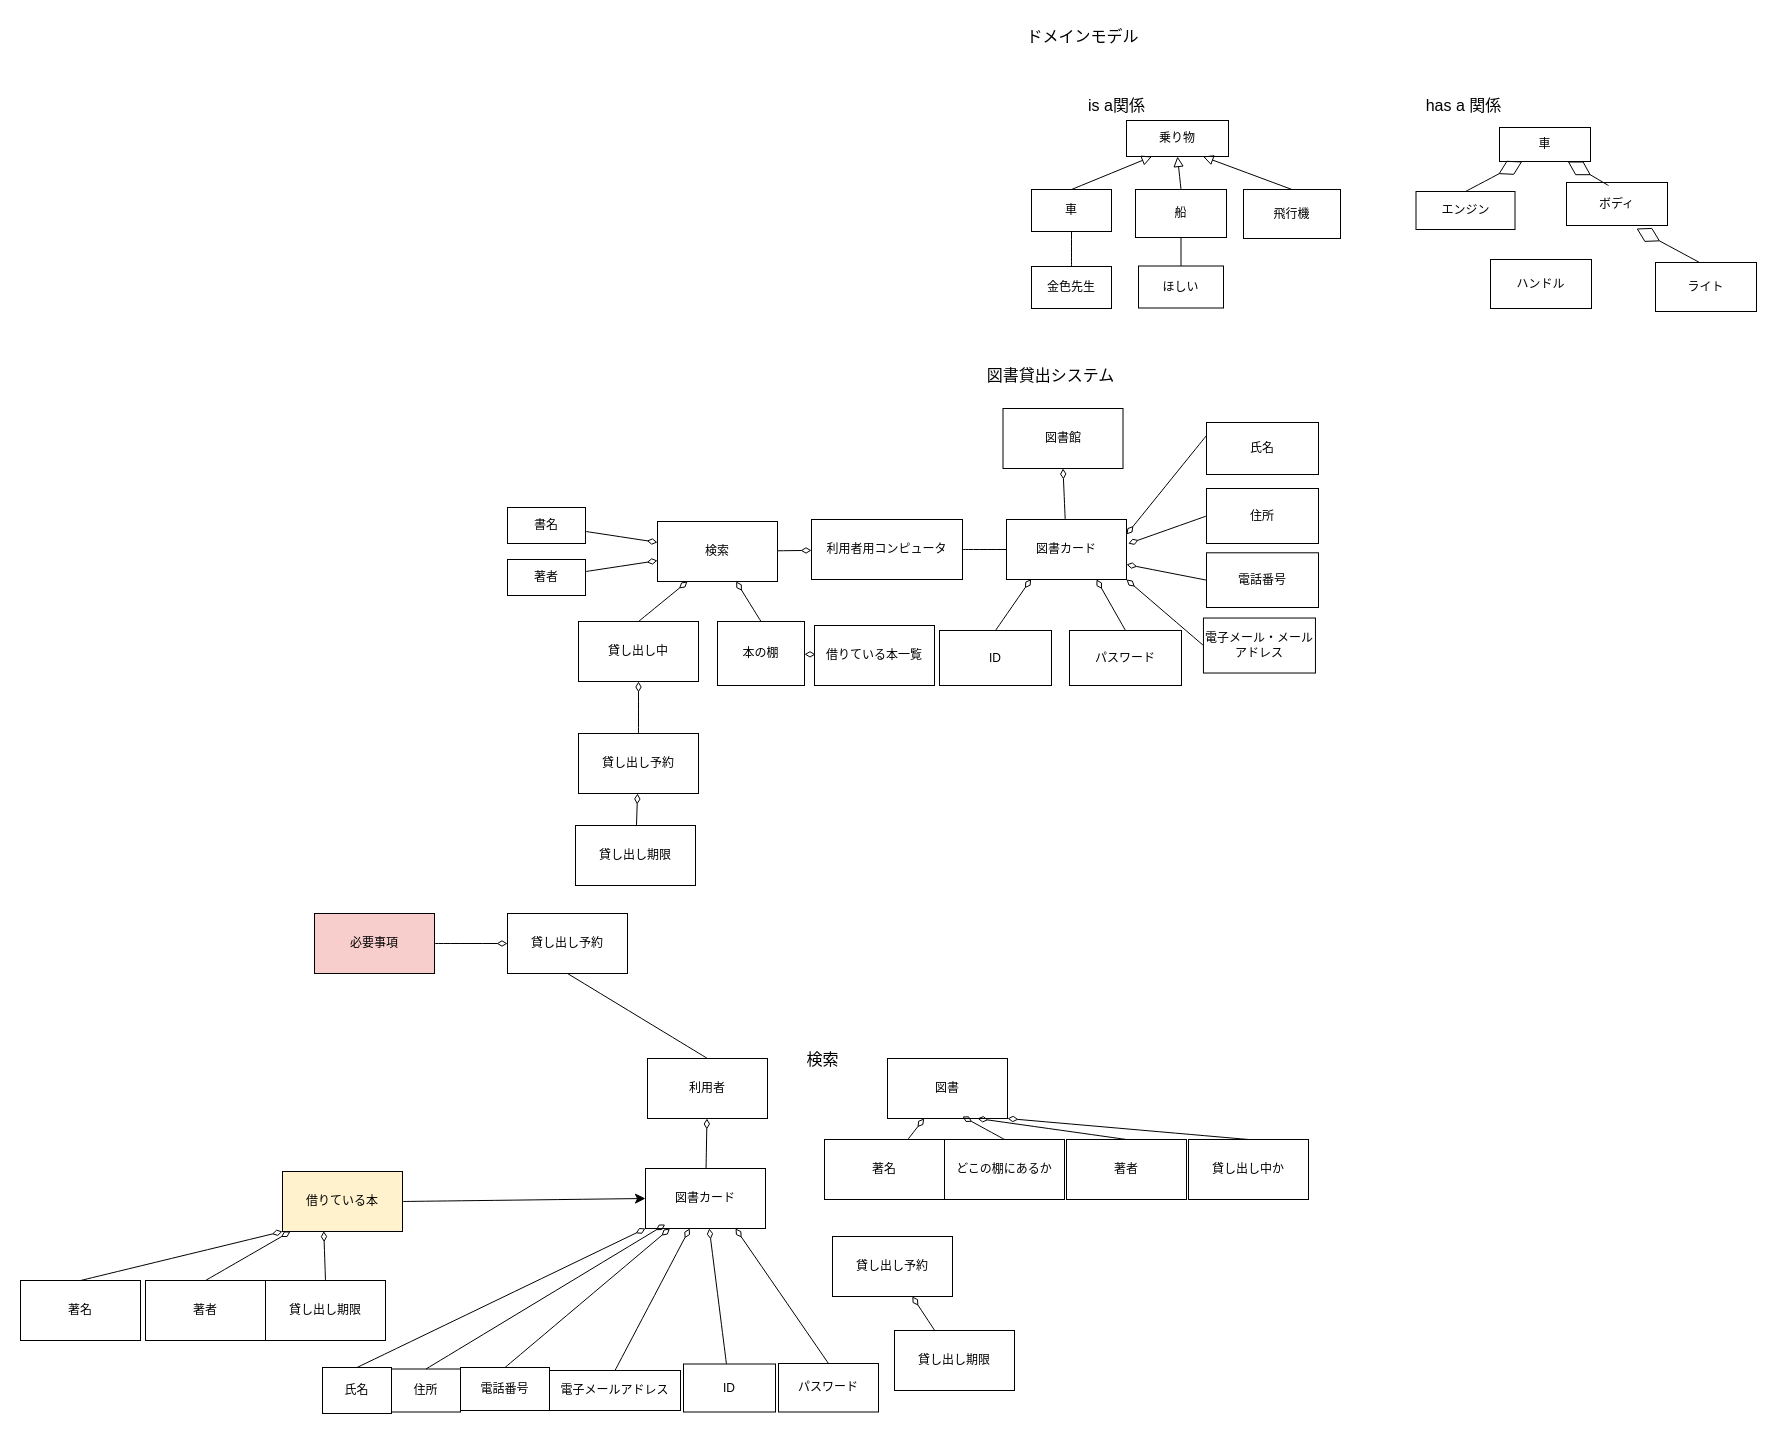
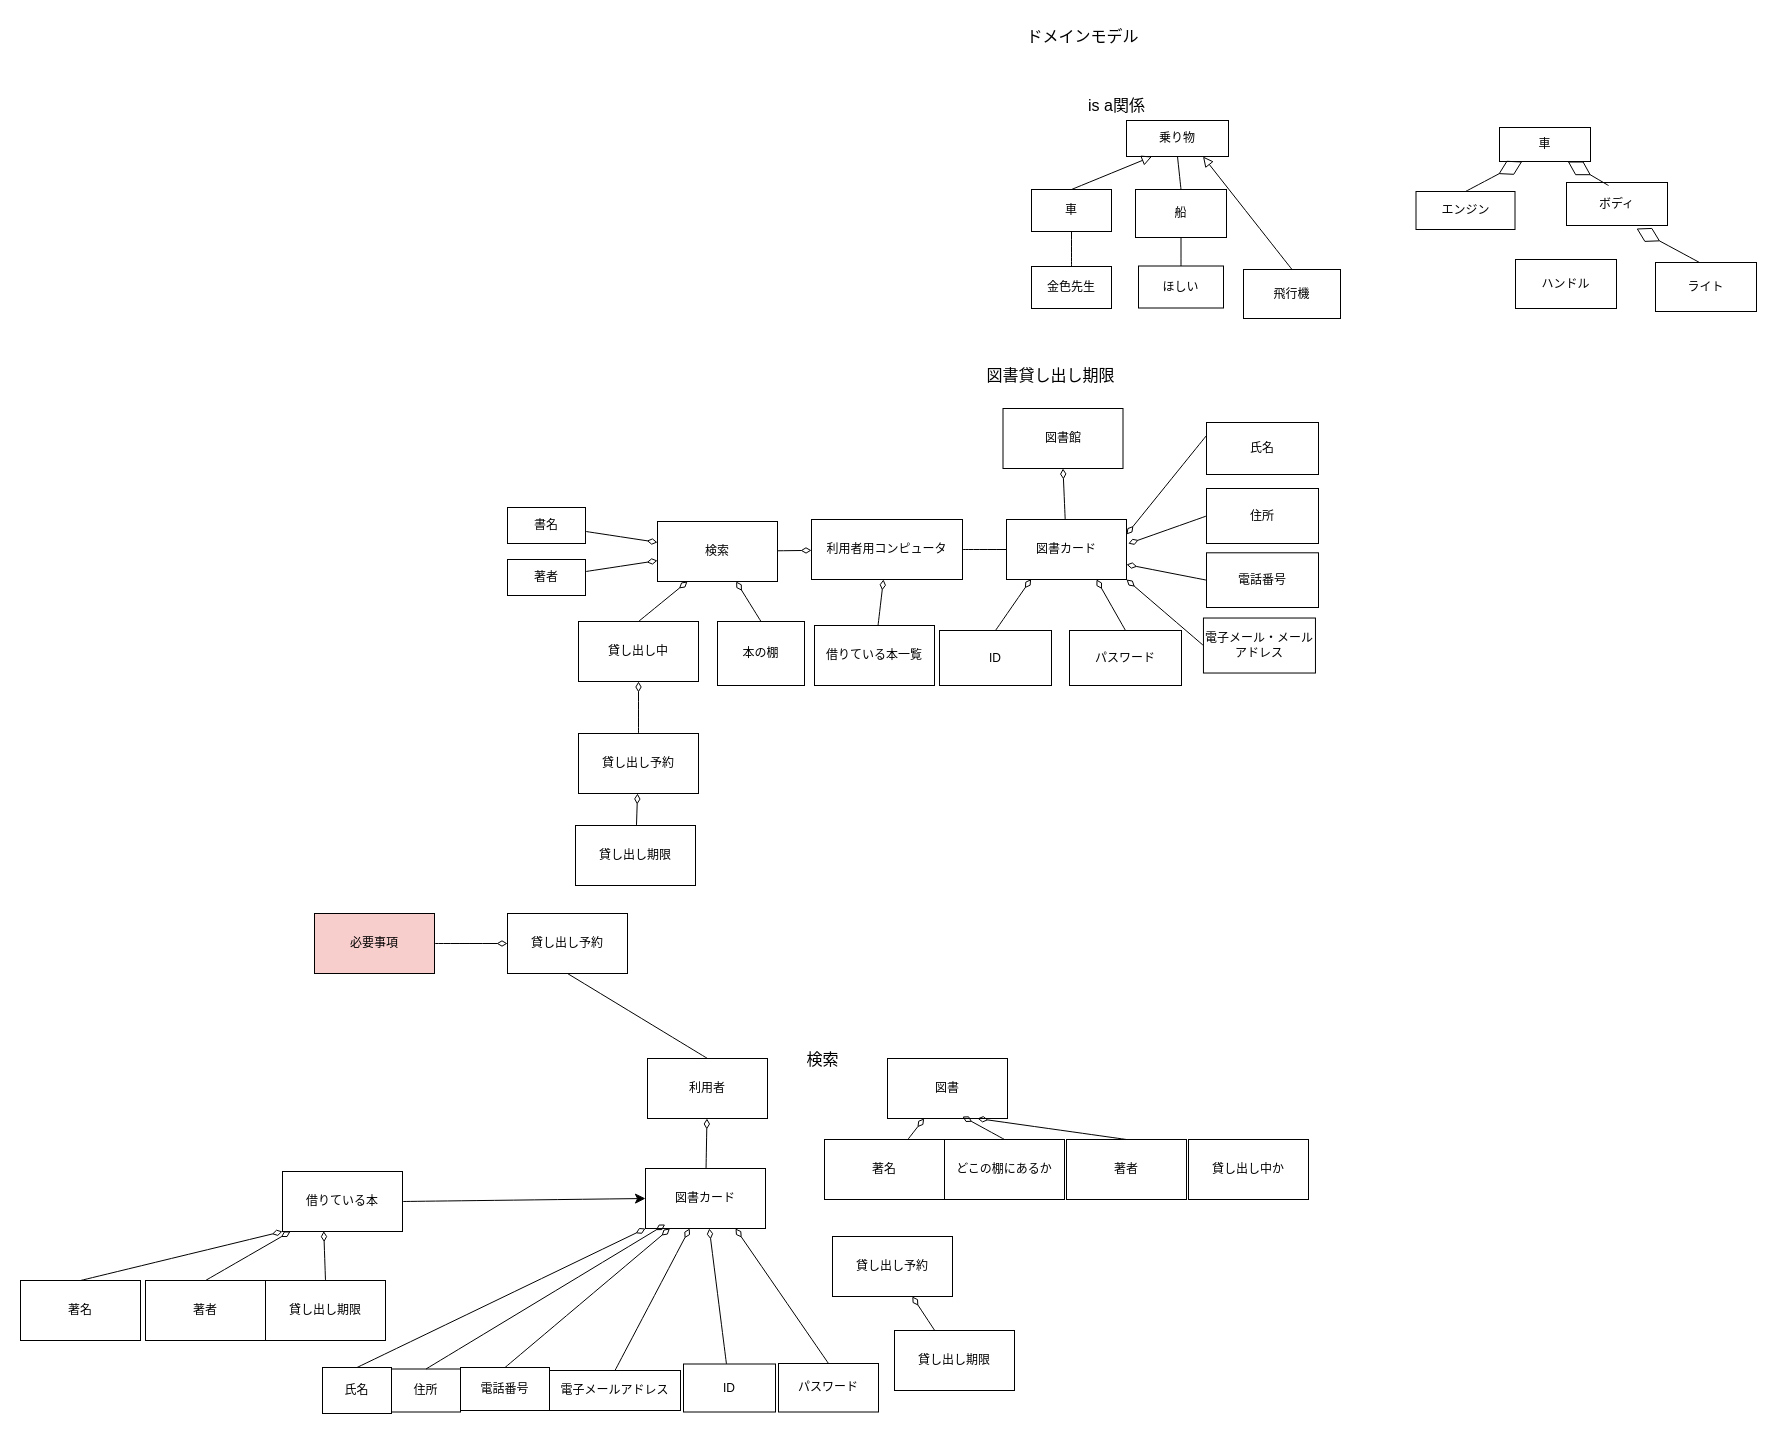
- <mxCell id="8" value="has a 関係" style="text;html=1;align=center;verticalAlign=middle;resizable=0;points=[];autosize=1;strokeColor=none;fillColor=none;fontSize=16;" vertex="1" parent="1"><mxGeometry x="1415.5" y="89.5" width="94" height="31" as="geometry" /></mxCell>
- <mxCell id="18" value="" style="edgeStyle=none;orthogonalLoop=1;jettySize=auto;html=1;rounded=0;fontSize=12;startSize=8;endSize=8;curved=1;endArrow=block;endFill=0;entryX=0.5;entryY=1;entryDx=0;entryDy=0;exitX=0.5;exitY=0;exitDx=0;exitDy=0;" edge="1" parent="1" source="6" target="2"><mxGeometry width="140" relative="1" as="geometry"><mxPoint x="1201" y="199" as="sourcePoint" /><mxPoint x="1282" y="166" as="targetPoint" /><Array as="points" /></mxGeometry></mxCell>
+ <mxCell id="18" value="" style="edgeStyle=none;orthogonalLoop=1;jettySize=auto;html=1;rounded=0;fontSize=12;startSize=8;endSize=8;curved=1;endArrow=none;endFill=0;entryX=0.5;entryY=1;entryDx=0;entryDy=0;exitX=0.5;exitY=0;exitDx=0;exitDy=0;" edge="1" parent="1" source="6" target="2"><mxGeometry width="140" relative="1" as="geometry"><mxPoint x="1201" y="199" as="sourcePoint" /><mxPoint x="1282" y="166" as="targetPoint" /><Array as="points" /></mxGeometry></mxCell>
- <mxCell id="7" value="飛行機" style="whiteSpace=wrap;html=1;" vertex="1" parent="1"><mxGeometry x="1243" y="189" width="97" height="49" as="geometry" /></mxCell>
+ <mxCell id="7" value="飛行機" style="whiteSpace=wrap;html=1;" vertex="1" parent="1"><mxGeometry x="1243" y="269" width="97" height="49" as="geometry" /></mxCell>
- <mxCell id="12" value="ハンドル" style="whiteSpace=wrap;html=1;" vertex="1" parent="1"><mxGeometry x="1490" y="259" width="101" height="49" as="geometry" /></mxCell>
+ <mxCell id="12" value="ハンドル" style="whiteSpace=wrap;html=1;" vertex="1" parent="1"><mxGeometry x="1515" y="259" width="101" height="49" as="geometry" /></mxCell>
- <mxCell id="24" value="図書&lt;span style=&quot;background-color: transparent; color: light-dark(rgb(0, 0, 0), rgb(255, 255, 255));&quot;&gt;貸出システム&lt;/span&gt;" style="text;html=1;align=center;verticalAlign=middle;resizable=0;points=[];autosize=1;strokeColor=none;fillColor=none;fontSize=16;" vertex="1" parent="1"><mxGeometry x="976.5" y="359.5" width="146" height="31" as="geometry" /></mxCell>
+ <mxCell id="24" value="図書&lt;span style=&quot;background-color: transparent; color: light-dark(rgb(0, 0, 0), rgb(255, 255, 255));&quot;&gt;貸し出し期限&lt;/span&gt;" style="text;html=1;align=center;verticalAlign=middle;resizable=0;points=[];autosize=1;strokeColor=none;fillColor=none;fontSize=16;" vertex="1" parent="1"><mxGeometry x="976.5" y="359.5" width="146" height="31" as="geometry" /></mxCell>
- <mxCell id="54" value="" style="edgeStyle=none;curved=1;rounded=0;orthogonalLoop=1;jettySize=auto;html=1;fontSize=12;startSize=8;endSize=8;endArrow=diamondThin;endFill=0;" edge="1" parent="1" source="55" target="43"><mxGeometry relative="1" as="geometry" /></mxCell>
+ <mxCell id="54" value="" style="edgeStyle=none;curved=1;rounded=0;orthogonalLoop=1;jettySize=auto;html=1;fontSize=12;startSize=8;endSize=8;endArrow=diamondThin;endFill=0;" edge="1" parent="1" source="55" target="53"><mxGeometry relative="1" as="geometry" /></mxCell>
- <mxCell id="83" style="edgeStyle=none;curved=1;rounded=0;orthogonalLoop=1;jettySize=auto;html=1;exitX=0.5;exitY=0;exitDx=0;exitDy=0;entryX=1;entryY=1;entryDx=0;entryDy=0;fontSize=12;startSize=8;endSize=8;endArrow=diamondThin;endFill=0;" edge="1" parent="1" source="84" target="60"><mxGeometry relative="1" as="geometry" /></mxCell>
- <mxCell id="89" value="借りている本" style="whiteSpace=wrap;html=1;fillColor=#fff2cc;" vertex="1" parent="1"><mxGeometry x="282" y="1171" width="120" height="60" as="geometry" /></mxCell>
+ <mxCell id="89" value="借りている本" style="whiteSpace=wrap;html=1;" vertex="1" parent="1"><mxGeometry x="282" y="1171" width="120" height="60" as="geometry" /></mxCell>
